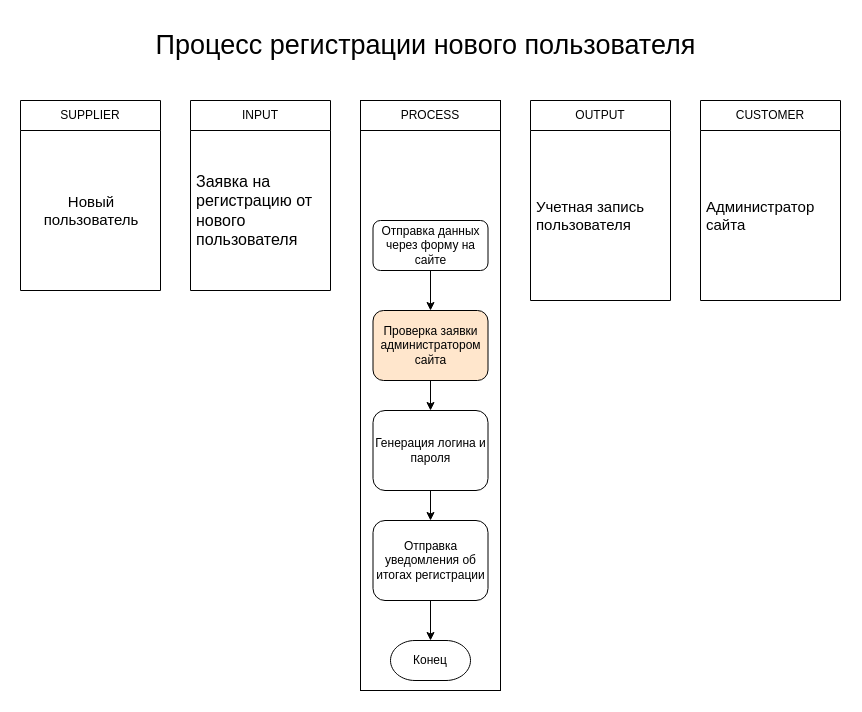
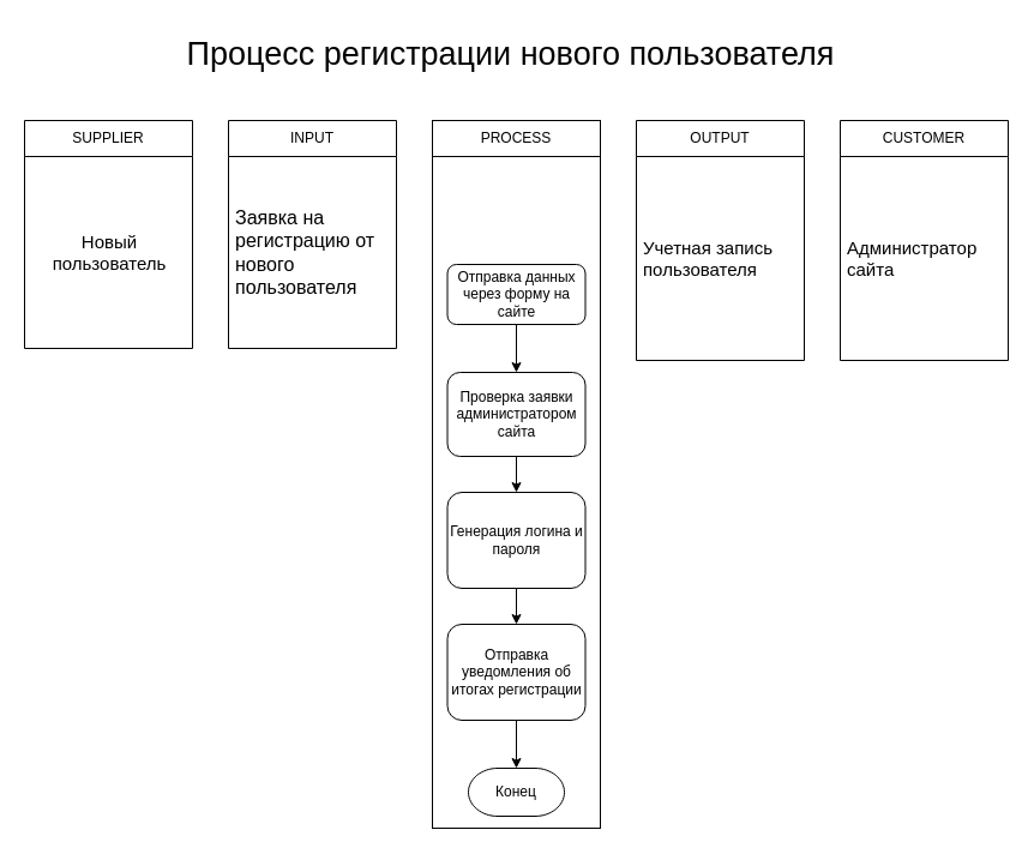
- <mxCell id="16" value="Проверка заявки администратором сайта" style="rounded=1;whiteSpace=wrap;html=1;fillColor=#ffe6cc;" parent="1" vertex="1"><mxGeometry x="372.5" y="310" width="115" height="70" as="geometry" /></mxCell>
+ <mxCell id="16" value="Проверка заявки администратором сайта" style="rounded=1;whiteSpace=wrap;html=1;" parent="1" vertex="1"><mxGeometry x="372.5" y="310" width="115" height="70" as="geometry" /></mxCell>
